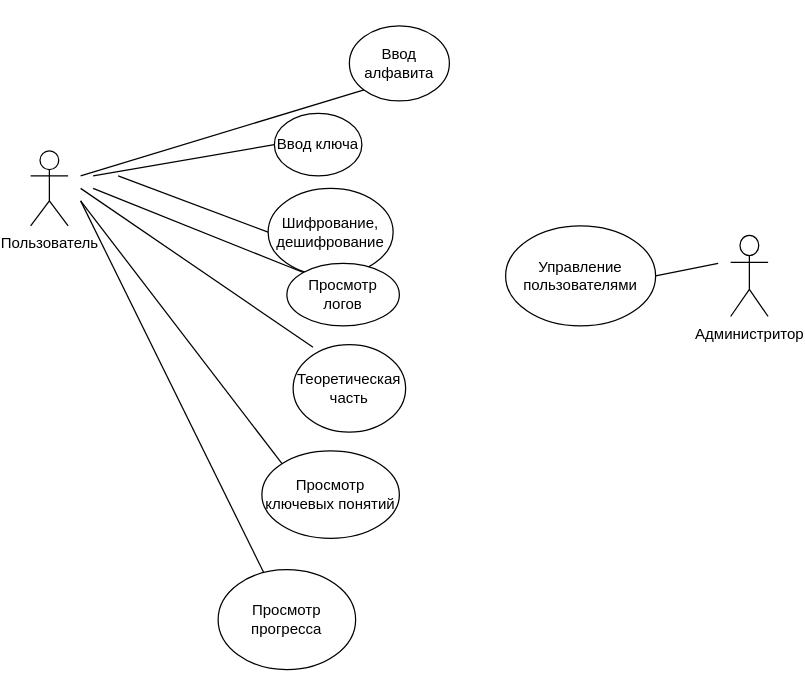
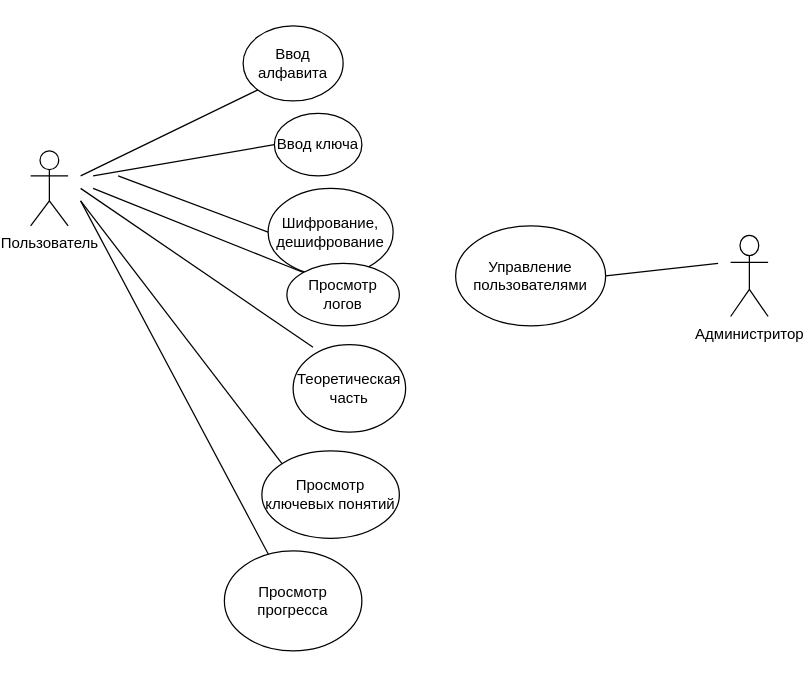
- <mxCell id="3" value="Ввод алфавита" style="ellipse;whiteSpace=wrap;html=1;" parent="1" vertex="1"><mxGeometry x="275" y="20" width="80" height="60" as="geometry" /></mxCell>
+ <mxCell id="3" value="Ввод алфавита" style="ellipse;whiteSpace=wrap;html=1;" parent="1" vertex="1"><mxGeometry x="190" y="20" width="80" height="60" as="geometry" /></mxCell>
- <mxCell id="10" value="Управление пользователями" style="ellipse;whiteSpace=wrap;html=1;" vertex="1" parent="1"><mxGeometry x="400" y="180" width="120" height="80" as="geometry" /></mxCell>
+ <mxCell id="10" value="Управление пользователями" style="ellipse;whiteSpace=wrap;html=1;" vertex="1" parent="1"><mxGeometry x="360" y="180" width="120" height="80" as="geometry" /></mxCell>
- <mxCell id="8" value="Просмотр прогресса" style="ellipse;whiteSpace=wrap;html=1;" vertex="1" parent="1"><mxGeometry x="170" y="455" width="110" height="80" as="geometry" /></mxCell>
+ <mxCell id="8" value="Просмотр прогресса" style="ellipse;whiteSpace=wrap;html=1;" vertex="1" parent="1"><mxGeometry x="175" y="440" width="110" height="80" as="geometry" /></mxCell>
